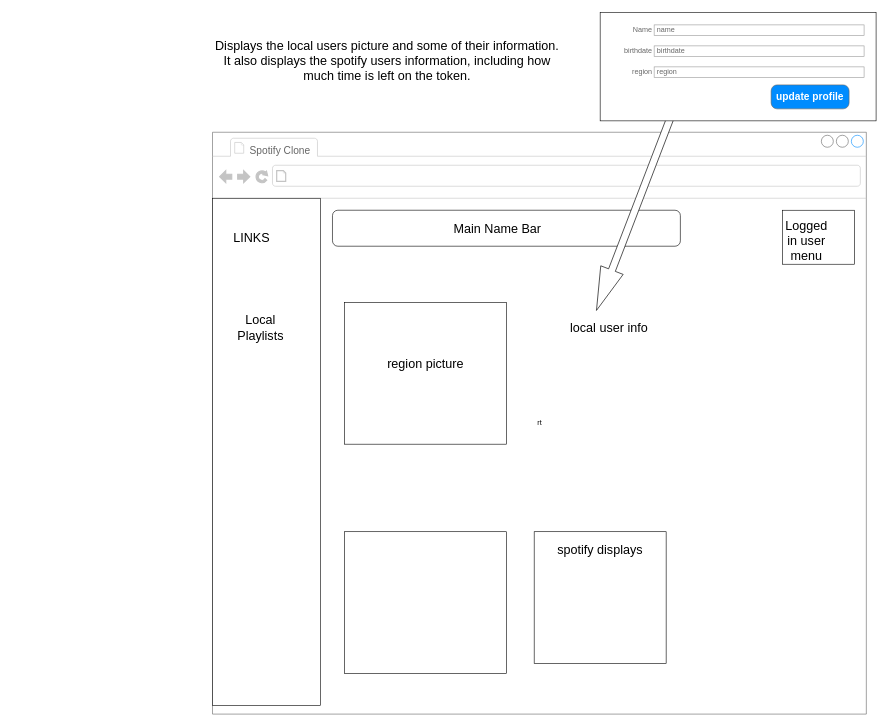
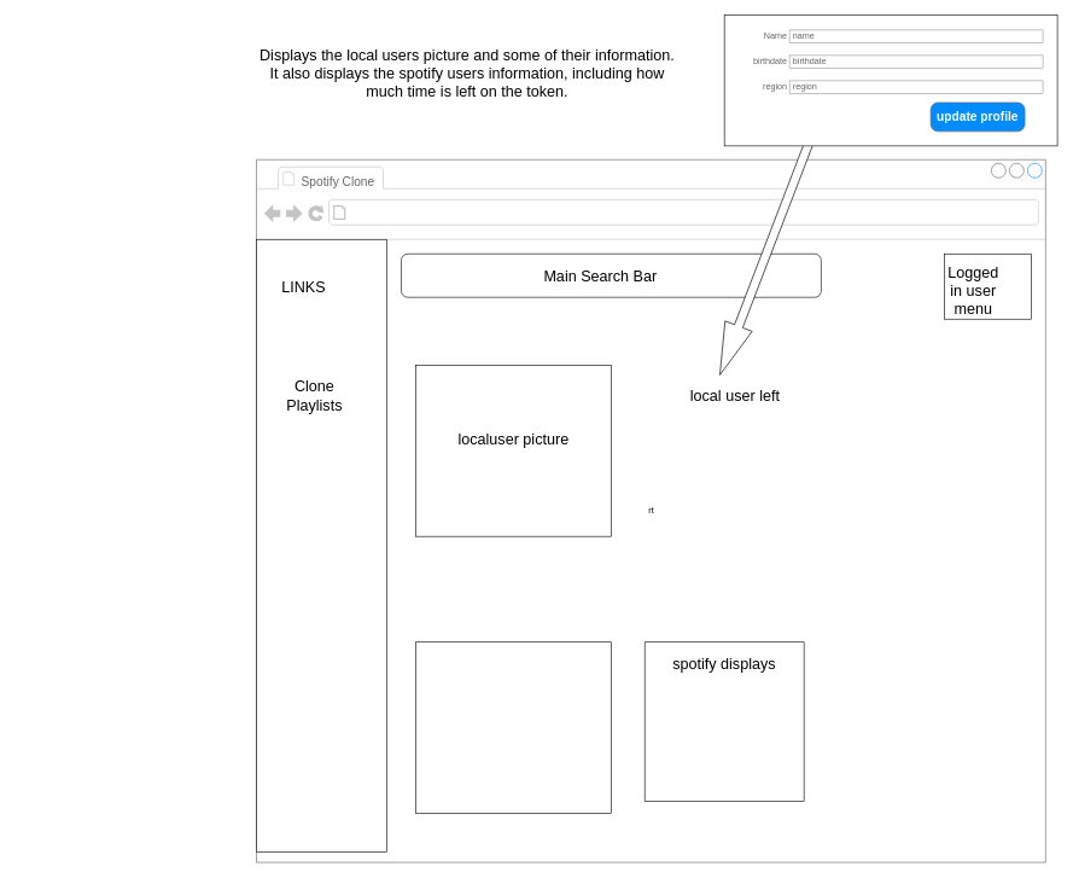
- <mxCell id="8" value="Main Name Bar" style="text;html=1;strokeColor=none;fillColor=none;align=center;verticalAlign=middle;whiteSpace=wrap;rounded=0;fontSize=21;" vertex="1" parent="2"><mxGeometry x="210" y="145" width="530" height="30" as="geometry" /></mxCell>
+ <mxCell id="8" value="Main Search Bar" style="text;html=1;strokeColor=none;fillColor=none;align=center;verticalAlign=middle;whiteSpace=wrap;rounded=0;fontSize=21;" vertex="1" parent="2"><mxGeometry x="210" y="145" width="530" height="30" as="geometry" /></mxCell>
- <mxCell id="6" value="&lt;font style=&quot;font-size: 21px;&quot;&gt;Local&lt;br&gt;Playlists&lt;br&gt;&lt;/font&gt;" style="text;html=1;strokeColor=none;fillColor=none;align=center;verticalAlign=middle;whiteSpace=wrap;rounded=0;" vertex="1" parent="2"><mxGeometry x="20" y="270" width="120" height="110" as="geometry" /></mxCell>
+ <mxCell id="6" value="&lt;font style=&quot;font-size: 21px;&quot;&gt;Clone&lt;br&gt;Playlists&lt;br&gt;&lt;/font&gt;" style="text;html=1;strokeColor=none;fillColor=none;align=center;verticalAlign=middle;whiteSpace=wrap;rounded=0;" vertex="1" parent="2"><mxGeometry x="20" y="270" width="120" height="110" as="geometry" /></mxCell>
- <mxCell id="13" value="local user info" style="text;html=1;strokeColor=none;fillColor=none;align=center;verticalAlign=middle;whiteSpace=wrap;rounded=0;fontSize=21;" vertex="1" parent="2"><mxGeometry x="396.25" y="310" width="530" height="30" as="geometry" /></mxCell>
+ <mxCell id="13" value="local user left" style="text;html=1;strokeColor=none;fillColor=none;align=center;verticalAlign=middle;whiteSpace=wrap;rounded=0;fontSize=21;" vertex="1" parent="2"><mxGeometry x="396.25" y="310" width="530" height="30" as="geometry" /></mxCell>
- <mxCell id="12" value="region picture" style="text;html=1;strokeColor=none;fillColor=none;align=center;verticalAlign=middle;whiteSpace=wrap;rounded=0;fontSize=21;" vertex="1" parent="2"><mxGeometry x="90" y="370" width="530" height="30" as="geometry" /></mxCell>
+ <mxCell id="12" value="localuser picture" style="text;html=1;strokeColor=none;fillColor=none;align=center;verticalAlign=middle;whiteSpace=wrap;rounded=0;fontSize=21;" vertex="1" parent="2"><mxGeometry x="90" y="370" width="530" height="30" as="geometry" /></mxCell>
